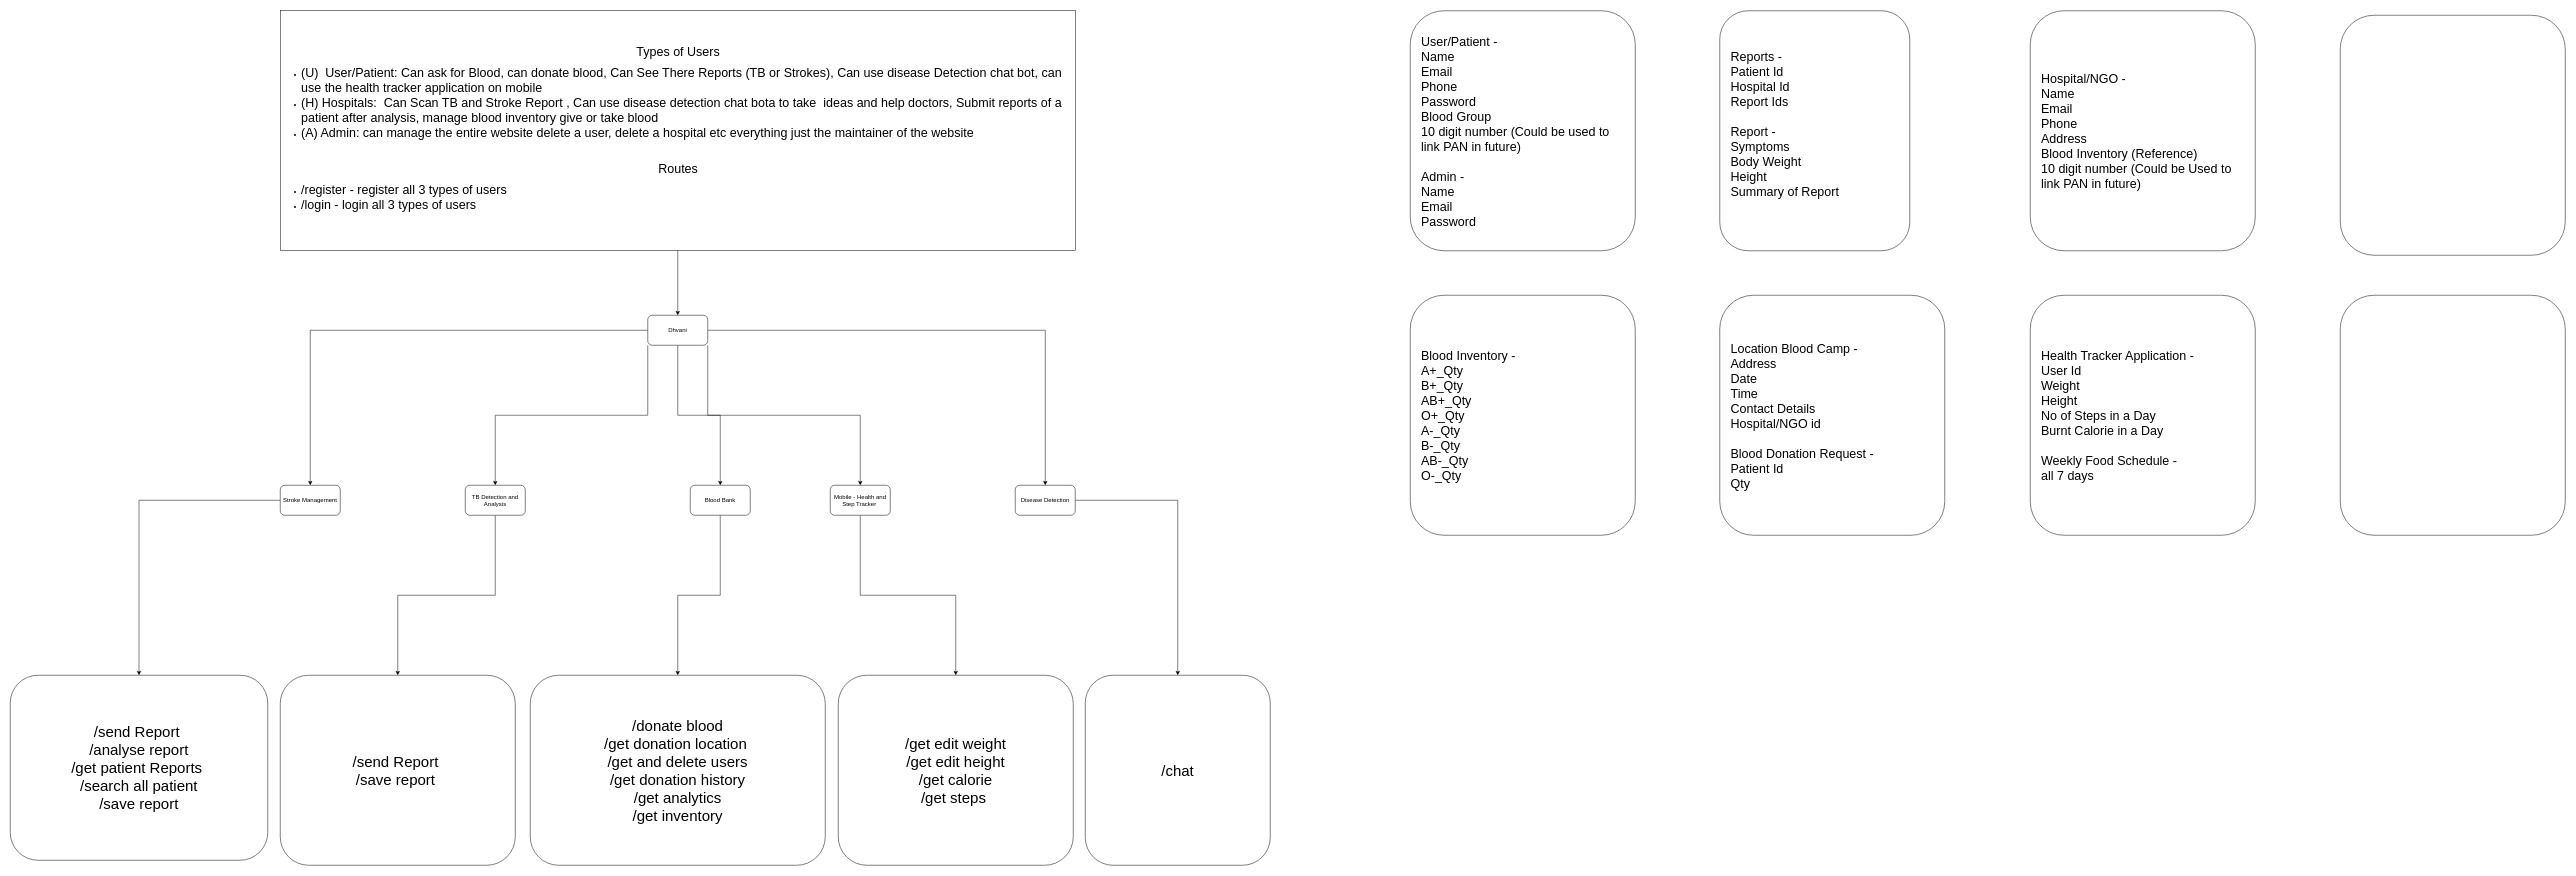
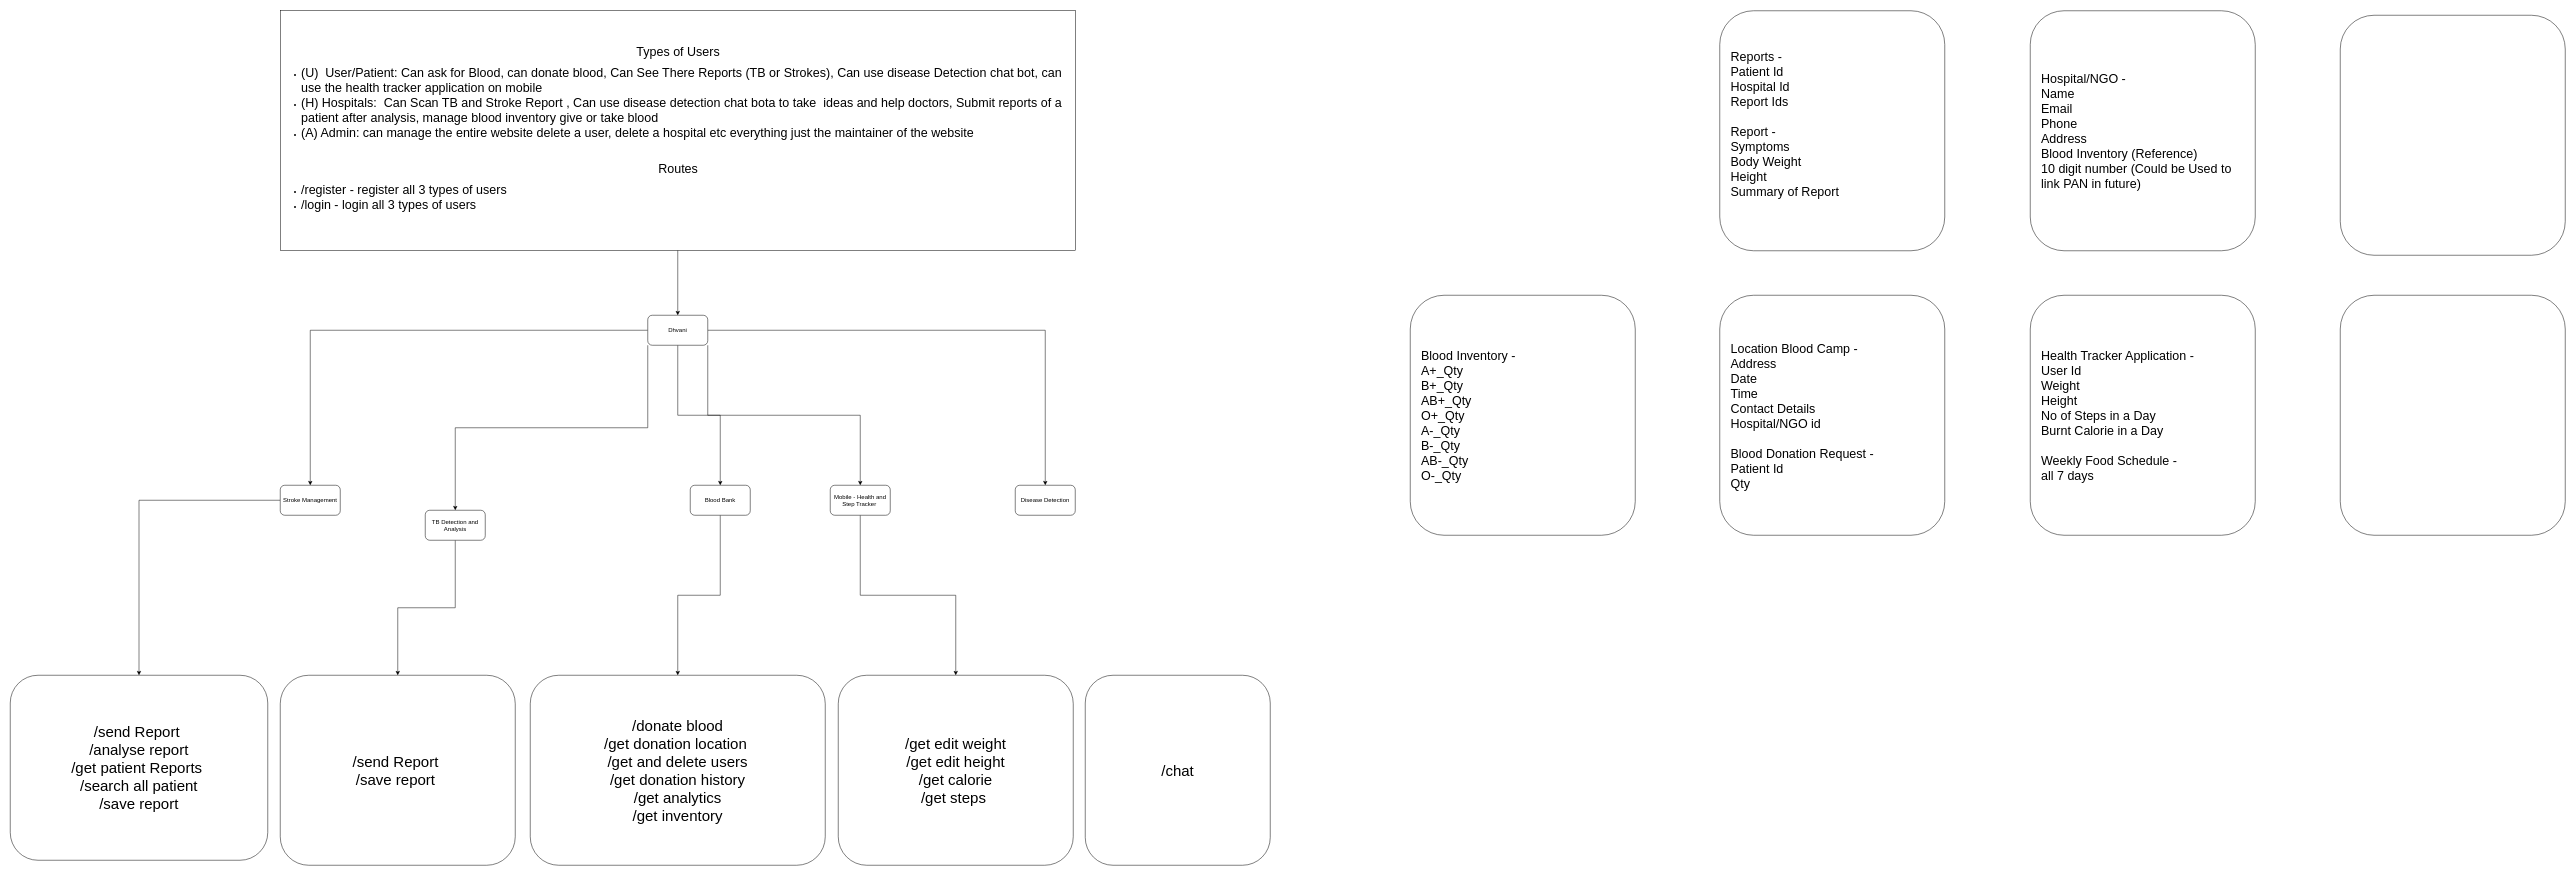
- <mxCell id="20" value="User/Patient -&#10;Name&#10;Email&#10;Phone&#10;Password&#10;Blood Group&#10;10 digit number (Could be used to link PAN in future) &#10;&#10;Admin - &#10;Name &#10;Email&#10;Password " style="rounded=1;whiteSpace=wrap;align=left;fontSize=25;flipV=1;flipH=1;spacingTop=10;spacing=12;spacingBottom=10;spacingLeft=10;spacingRight=10;" vertex="1" parent="1"><mxGeometry x="2820" y="21" width="450" height="480" as="geometry" /></mxCell>
- <mxCell id="23" value="Reports -&#10;Patient Id&#10;Hospital Id &#10;Report Ids&#10;&#10;Report - &#10;Symptoms &#10;Body Weight &#10;Height &#10;Summary of Report&#10;" style="rounded=1;whiteSpace=wrap;align=left;fontSize=25;flipV=1;flipH=1;spacingTop=10;spacing=12;spacingBottom=10;spacingLeft=10;spacingRight=10;" vertex="1" parent="1"><mxGeometry x="3439" y="21" width="380" height="480" as="geometry" /></mxCell>
+ <mxCell id="23" value="Reports -&#10;Patient Id&#10;Hospital Id &#10;Report Ids&#10;&#10;Report - &#10;Symptoms &#10;Body Weight &#10;Height &#10;Summary of Report&#10;" style="rounded=1;whiteSpace=wrap;align=left;fontSize=25;flipV=1;flipH=1;spacingTop=10;spacing=12;spacingBottom=10;spacingLeft=10;spacingRight=10;" vertex="1" parent="1"><mxGeometry x="3439" y="21" width="450" height="480" as="geometry" /></mxCell>
- <mxCell id="15" value="TB Detection and Analysis" style="rounded=1;whiteSpace=wrap;html=1;" parent="1" vertex="1"><mxGeometry y="970" width="120" height="60" as="geometry" x="930" /></mxCell>
+ <mxCell id="15" value="TB Detection and Analysis" style="rounded=1;whiteSpace=wrap;html=1;" parent="1" vertex="1"><mxGeometry x="850" y="1020" width="120" height="60" as="geometry" /></mxCell>
- <mxCell id="12" style="edgeStyle=orthogonalEdgeStyle;rounded=0;orthogonalLoop=1;jettySize=auto;html=1;exitX=1;exitY=0.5;exitDx=0;exitDy=0;entryX=0.5;entryY=0;entryDx=0;entryDy=0;" edge="1" parent="1" source="13" target="32"><mxGeometry relative="1" as="geometry" /></mxCell>
